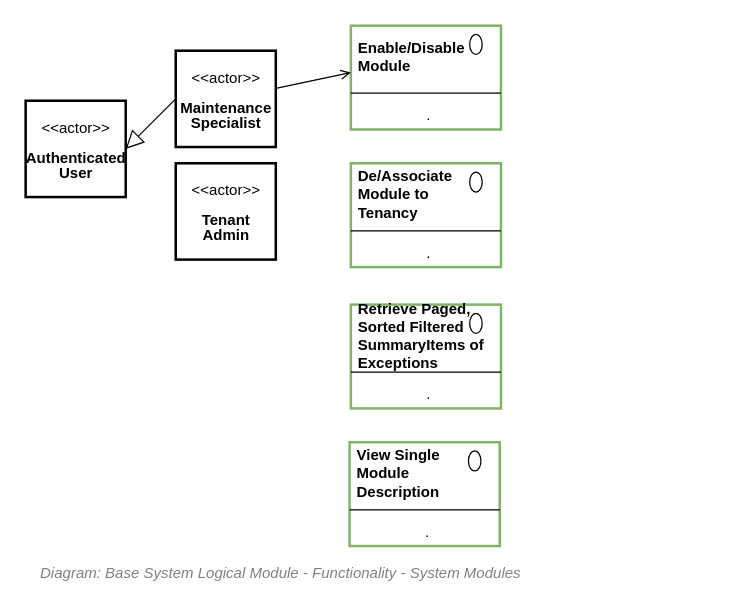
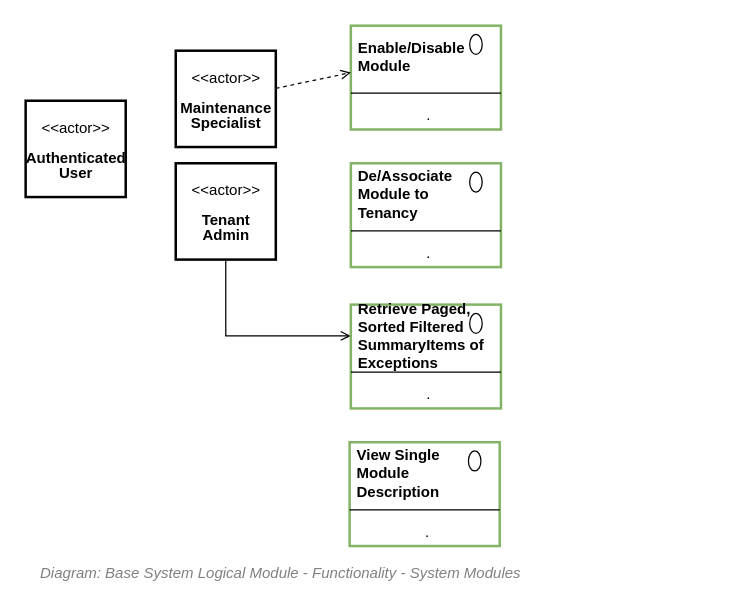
- <mxCell id="17" style="edgeStyle=none;rounded=0;orthogonalLoop=1;jettySize=auto;html=1;entryX=0;entryY=0.75;entryDx=0;entryDy=0;endArrow=open;endFill=0;" edge="1" parent="1" source="18" target="13"><mxGeometry relative="1" as="geometry" /></mxCell>
+ <mxCell id="17" style="edgeStyle=none;rounded=0;orthogonalLoop=1;jettySize=auto;html=1;entryX=0;entryY=0.75;entryDx=0;entryDy=0;endArrow=open;endFill=0;dashed=1;" edge="1" parent="1" source="18" target="13"><mxGeometry relative="1" as="geometry" /></mxCell>
- <mxCell id="4" value="" style="endArrow=block;endFill=0;endSize=12;html=1;strokeColor=#000000;fontSize=10;entryX=1;entryY=0.5;entryDx=0;entryDy=0;exitX=0;exitY=0.5;exitDx=0;exitDy=0;" edge="1" parent="1" source="18" target="19"><mxGeometry width="160" relative="1" as="geometry"><mxPoint x="160" y="270" as="sourcePoint" /><mxPoint x="160" y="300" as="targetPoint" /></mxGeometry></mxCell>
+ <mxCell id="5" style="edgeStyle=none;rounded=0;orthogonalLoop=1;jettySize=auto;html=1;entryX=0;entryY=0.5;entryDx=0;entryDy=0;endArrow=open;endFill=0;exitX=0.5;exitY=1;exitDx=0;exitDy=0;" edge="1" parent="1" source="6" target="8"><mxGeometry relative="1" as="geometry"><Array as="points"><mxPoint x="180" y="268" /></Array></mxGeometry></mxCell>
